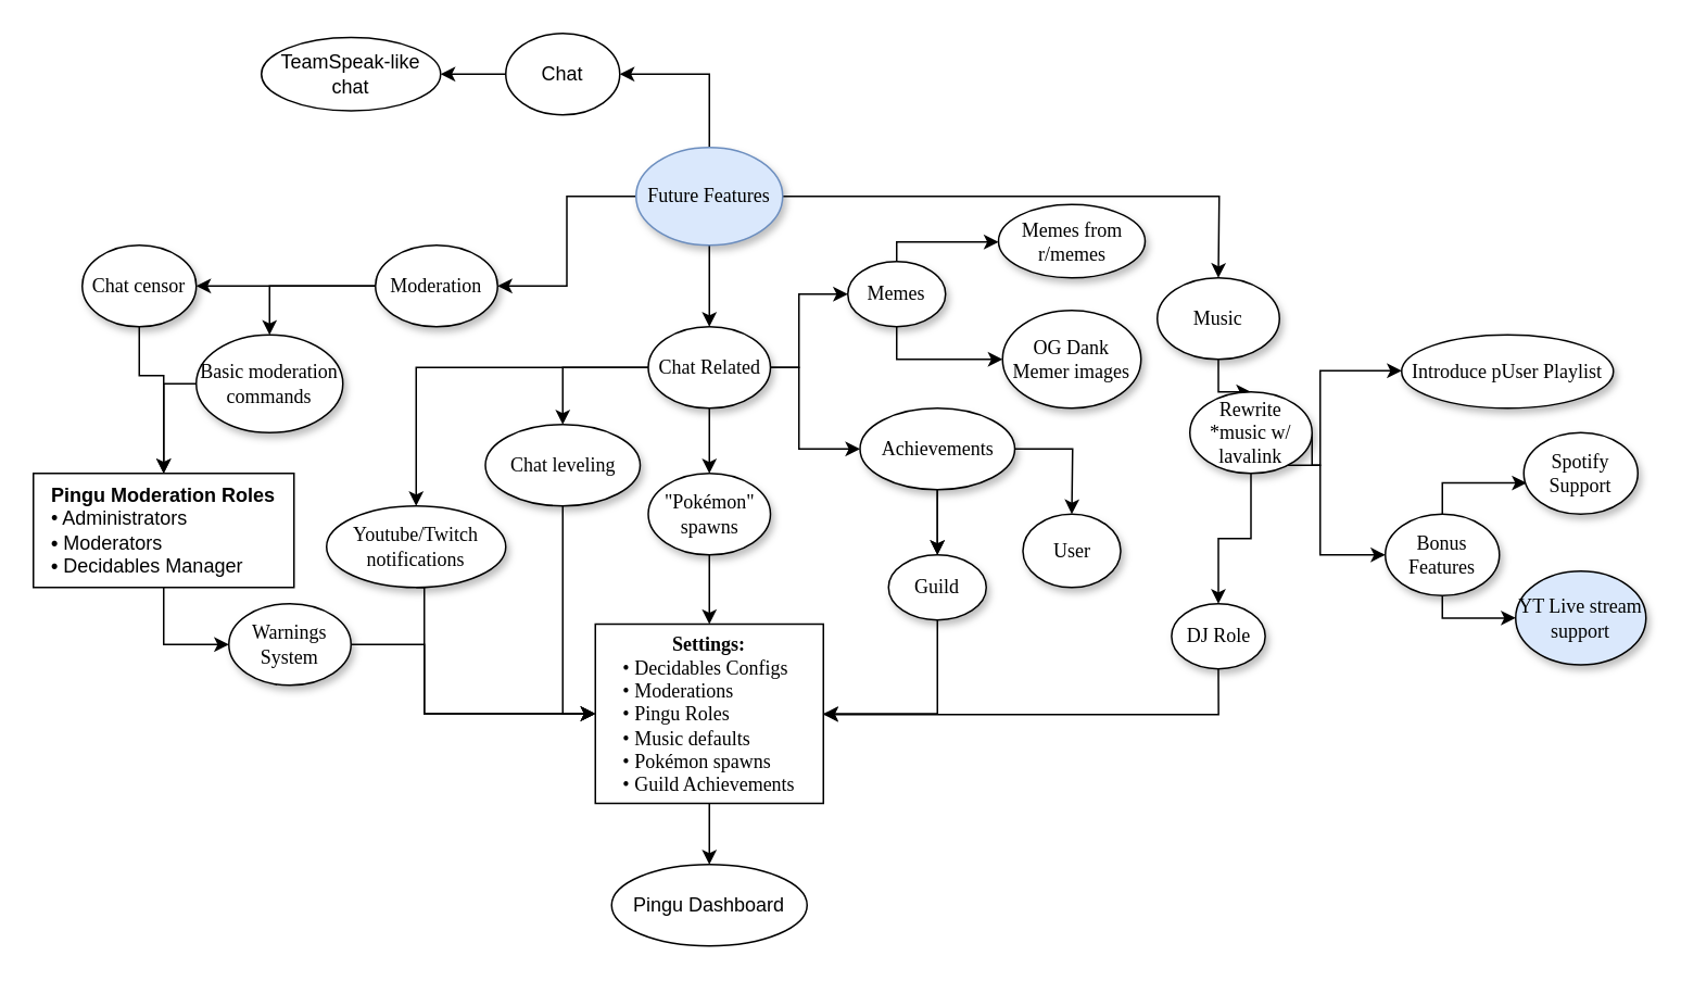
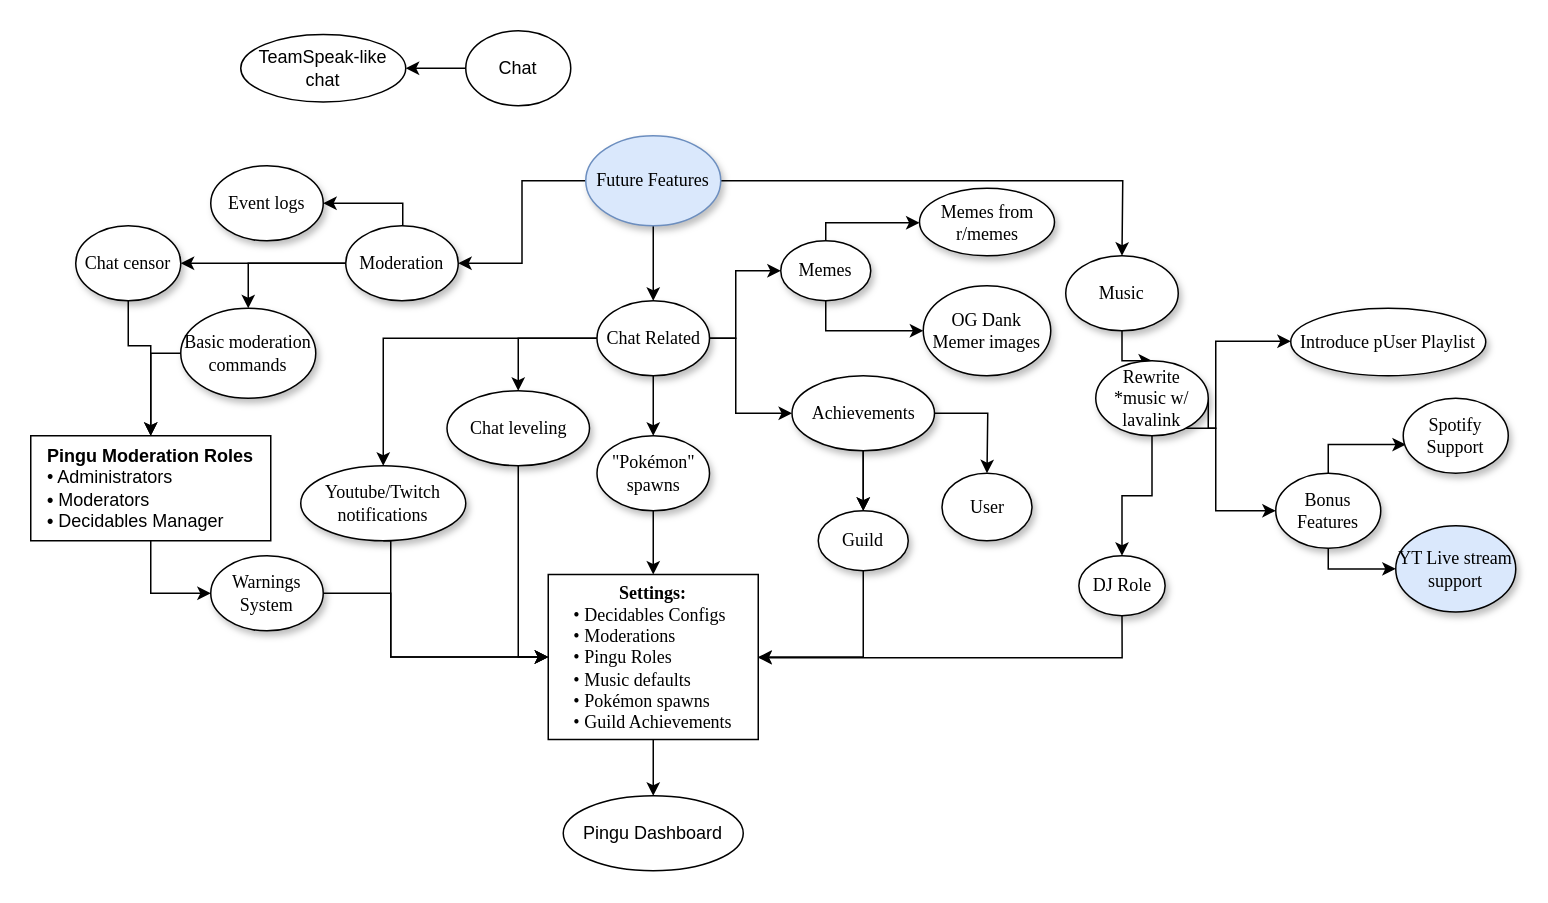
- <mxCell id="5" style="edgeStyle=orthogonalEdgeStyle;rounded=0;orthogonalLoop=1;jettySize=auto;html=1;exitX=0.5;exitY=0;exitDx=0;exitDy=0;entryX=1;entryY=0.5;entryDx=0;entryDy=0;" edge="1" parent="1" source="6" target="61"><mxGeometry relative="1" as="geometry" /></mxCell>
+ <mxCell id="22" value="&lt;span&gt;Event logs&lt;/span&gt;" style="ellipse;whiteSpace=wrap;html=1;rounded=0;shadow=1;comic=0;labelBackgroundColor=none;strokeWidth=1;fontFamily=Verdana;fontSize=12;align=center;" parent="1" vertex="1"><mxGeometry x="140" y="110" width="75" height="50" as="geometry" /></mxCell>
+ <mxCell id="18" style="edgeStyle=orthogonalEdgeStyle;rounded=0;orthogonalLoop=1;jettySize=auto;html=1;exitX=0;exitY=0.5;exitDx=0;exitDy=0;entryX=1;entryY=0.5;entryDx=0;entryDy=0;" edge="1" parent="1" source="21" target="22"><mxGeometry relative="1" as="geometry"><Array as="points"><mxPoint x="268" y="175" /><mxPoint x="268" y="135" /></Array></mxGeometry></mxCell>
